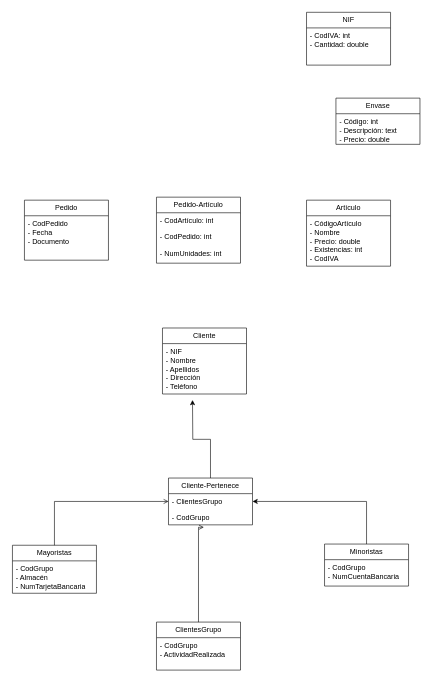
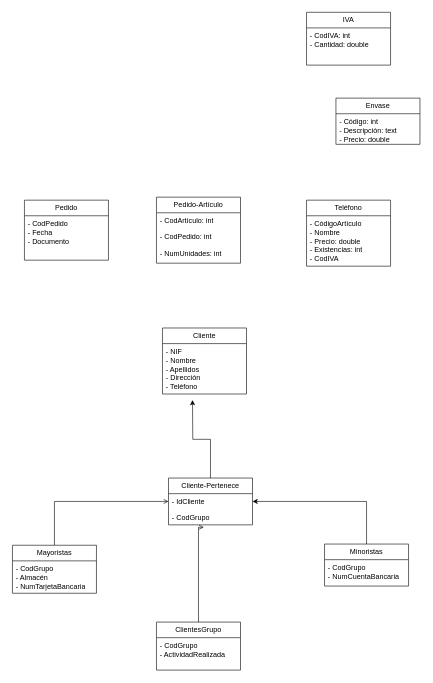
- <mxCell id="24" value="NIF" style="swimlane;fontStyle=0;childLayout=stackLayout;horizontal=1;startSize=26;fillColor=none;horizontalStack=0;resizeParent=1;resizeParentMax=0;resizeLast=0;collapsible=1;marginBottom=0;whiteSpace=wrap;html=1;" vertex="1" parent="1"><mxGeometry x="510" y="20" width="140" height="88" as="geometry" /></mxCell>
+ <mxCell id="24" value="IVA" style="swimlane;fontStyle=0;childLayout=stackLayout;horizontal=1;startSize=26;fillColor=none;horizontalStack=0;resizeParent=1;resizeParentMax=0;resizeLast=0;collapsible=1;marginBottom=0;whiteSpace=wrap;html=1;" vertex="1" parent="1"><mxGeometry x="510" y="20" width="140" height="88" as="geometry" /></mxCell>
- <mxCell id="19" value="Artículo" style="swimlane;fontStyle=0;childLayout=stackLayout;horizontal=1;startSize=26;fillColor=none;horizontalStack=0;resizeParent=1;resizeParentMax=0;resizeLast=0;collapsible=1;marginBottom=0;whiteSpace=wrap;html=1;" vertex="1" parent="1"><mxGeometry x="510" y="333" width="140" height="110" as="geometry" /></mxCell>
+ <mxCell id="19" value="Teléfono" style="swimlane;fontStyle=0;childLayout=stackLayout;horizontal=1;startSize=26;fillColor=none;horizontalStack=0;resizeParent=1;resizeParentMax=0;resizeLast=0;collapsible=1;marginBottom=0;whiteSpace=wrap;html=1;" vertex="1" parent="1"><mxGeometry x="510" y="333" width="140" height="110" as="geometry" /></mxCell>
- <mxCell id="14" value="- ClientesGrupo" style="text;strokeColor=none;fillColor=none;align=left;verticalAlign=top;spacingLeft=4;spacingRight=4;overflow=hidden;rotatable=0;points=[[0,0.5],[1,0.5]];portConstraint=eastwest;whiteSpace=wrap;html=1;" vertex="1" parent="13"><mxGeometry y="26" width="140" height="26" as="geometry" /></mxCell>
+ <mxCell id="14" value="- IdCliente" style="text;strokeColor=none;fillColor=none;align=left;verticalAlign=top;spacingLeft=4;spacingRight=4;overflow=hidden;rotatable=0;points=[[0,0.5],[1,0.5]];portConstraint=eastwest;whiteSpace=wrap;html=1;" vertex="1" parent="13"><mxGeometry y="26" width="140" height="26" as="geometry" /></mxCell>
